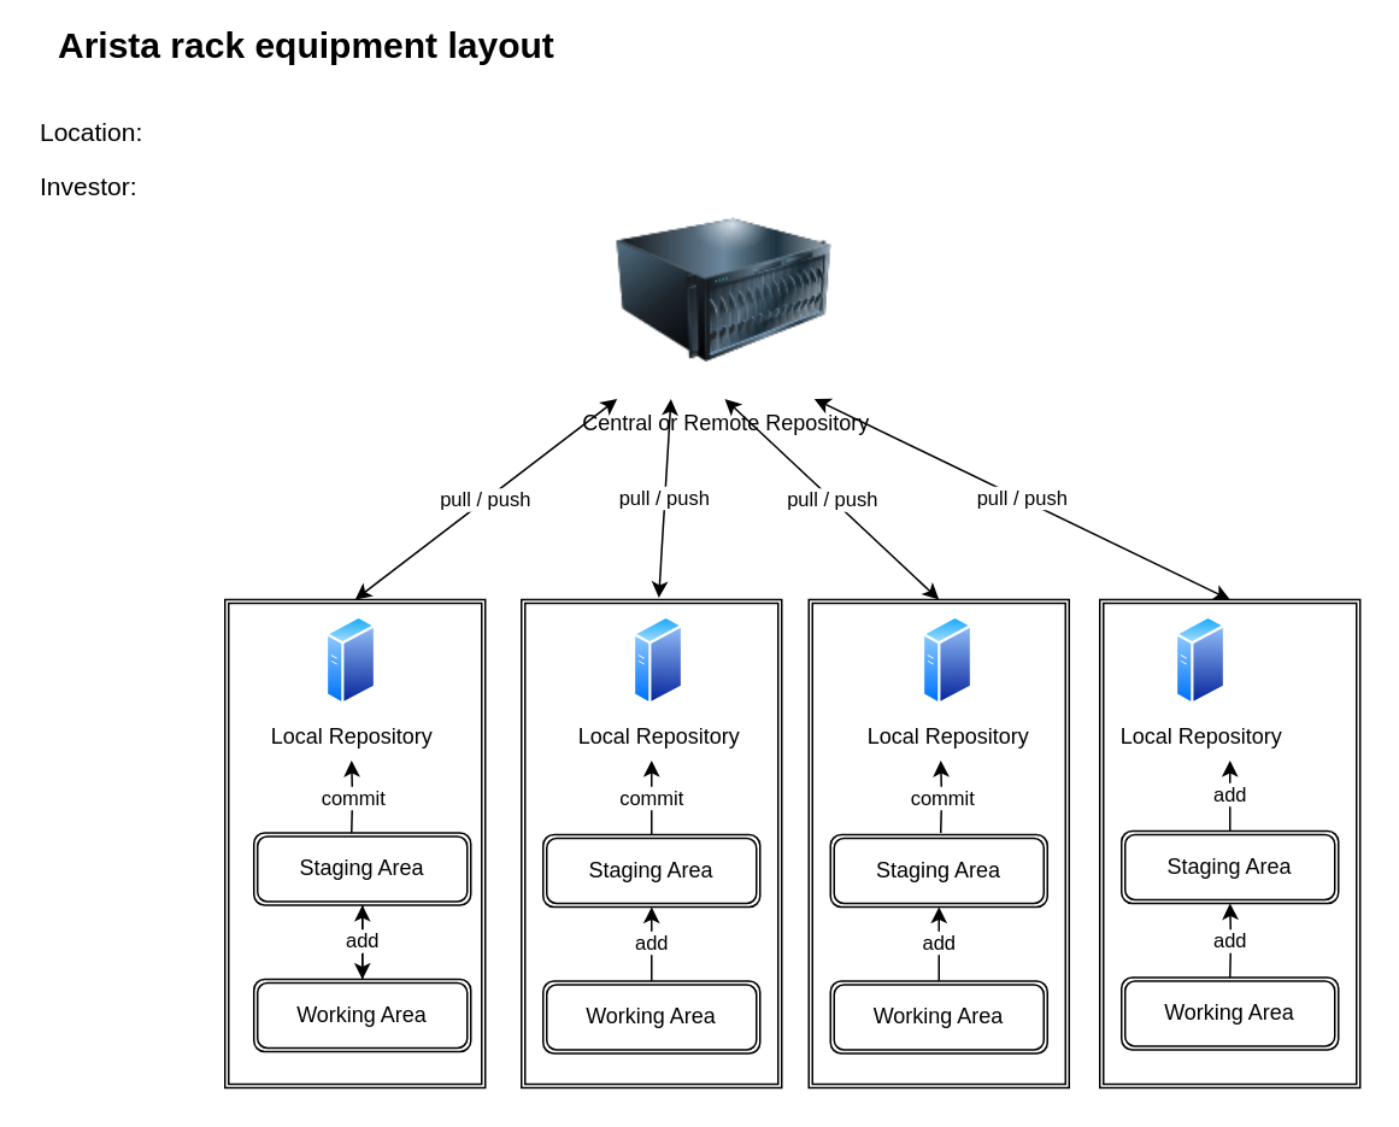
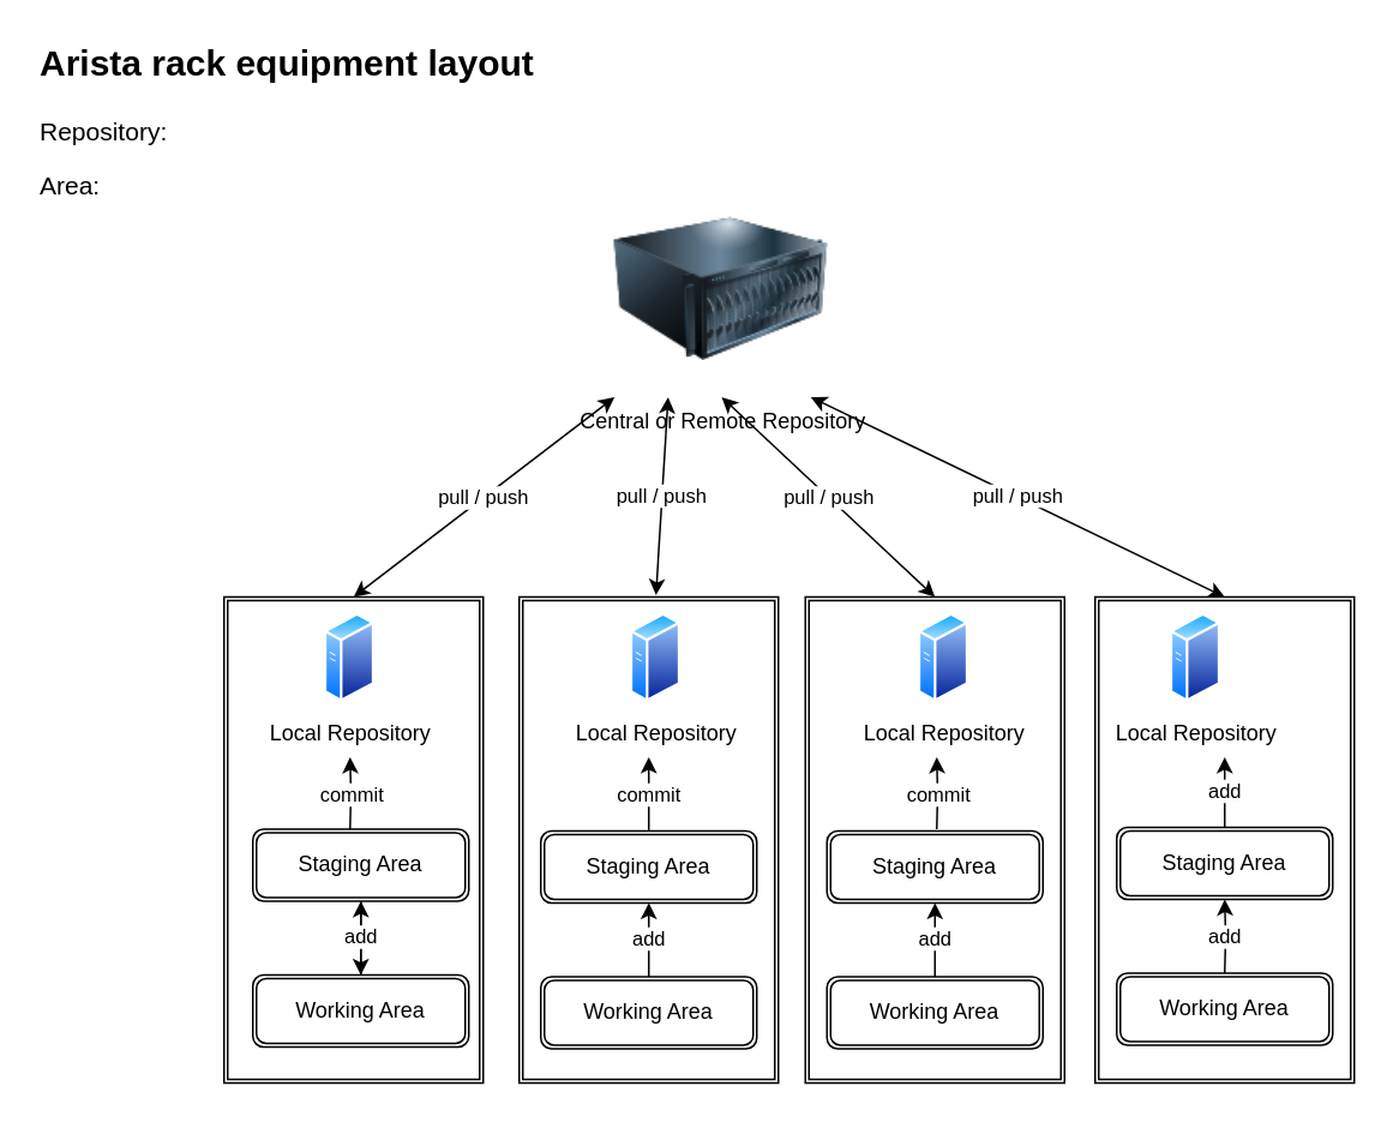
- <mxCell id="2" value="Arista rack equipment layout" style="text;html=1;resizable=1;points=[];autosize=0;align=left;verticalAlign=top;spacingTop=-4;fontSize=20;fontStyle=1" parent="1" vertex="1"><mxGeometry x="30" y="10" width="580" height="30" as="geometry" /></mxCell>
+ <mxCell id="2" value="Arista rack equipment layout" style="text;html=1;resizable=1;points=[];autosize=0;align=left;verticalAlign=top;spacingTop=-4;fontSize=20;fontStyle=1" parent="1" vertex="1"><mxGeometry x="20" y="20" width="580" height="30" as="geometry" /></mxCell>
- <mxCell id="3" value="Location:" style="text;html=1;resizable=1;points=[];autosize=0;align=left;verticalAlign=middle;spacingTop=-4;fontSize=14;fontStyle=0" parent="1" vertex="1"><mxGeometry x="20" y="60" width="580" height="30" as="geometry" /></mxCell>
+ <mxCell id="3" value="Repository:" style="text;html=1;resizable=1;points=[];autosize=0;align=left;verticalAlign=middle;spacingTop=-4;fontSize=14;fontStyle=0" parent="1" vertex="1"><mxGeometry x="20" y="60" width="580" height="30" as="geometry" /></mxCell>
- <mxCell id="4" value="Investor:" style="text;html=1;resizable=1;points=[];autosize=0;align=left;verticalAlign=middle;spacingTop=-4;fontSize=14;fontStyle=0" parent="1" vertex="1"><mxGeometry x="20" y="90" width="580" height="30" as="geometry" /></mxCell>
+ <mxCell id="4" value="Area:" style="text;html=1;resizable=1;points=[];autosize=0;align=left;verticalAlign=middle;spacingTop=-4;fontSize=14;fontStyle=0" parent="1" vertex="1"><mxGeometry x="20" y="90" width="580" height="30" as="geometry" /></mxCell>
